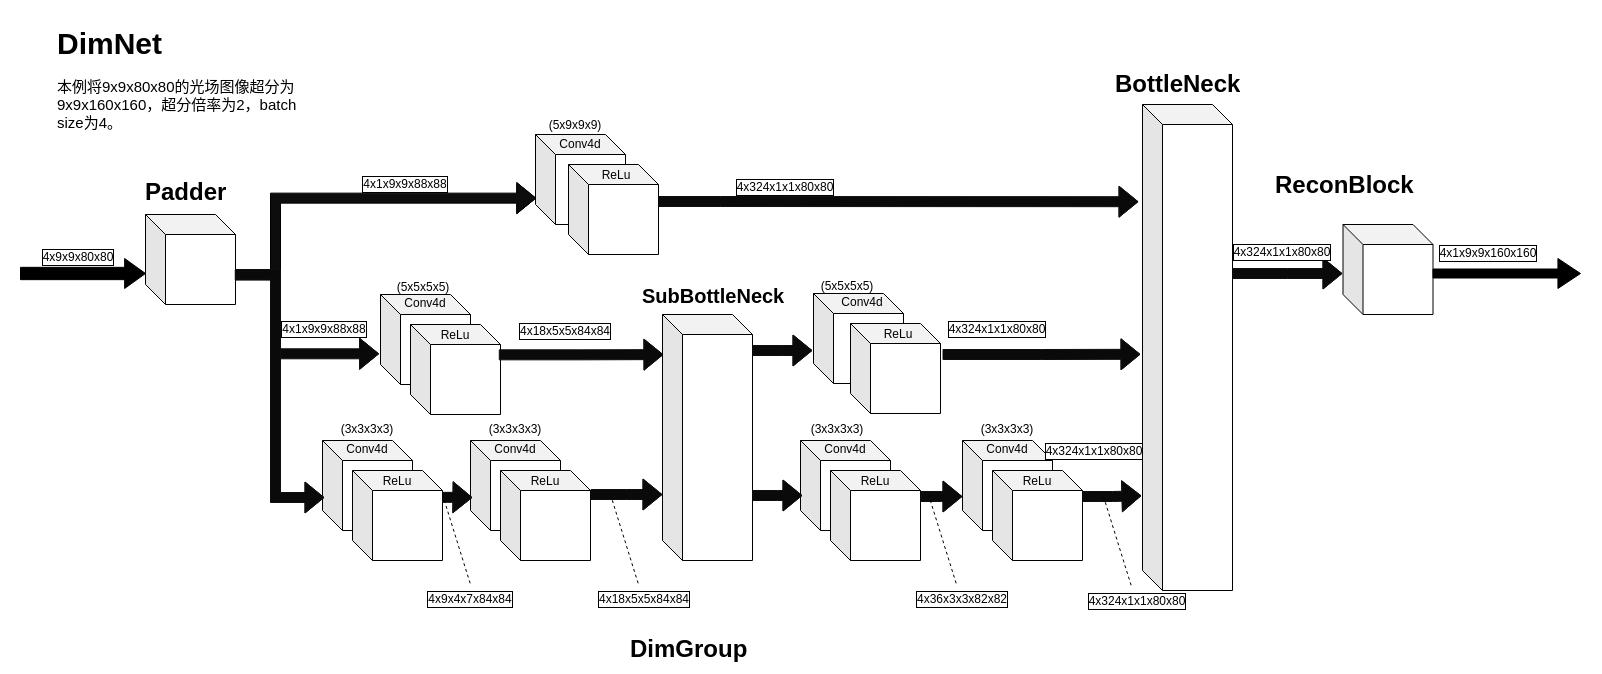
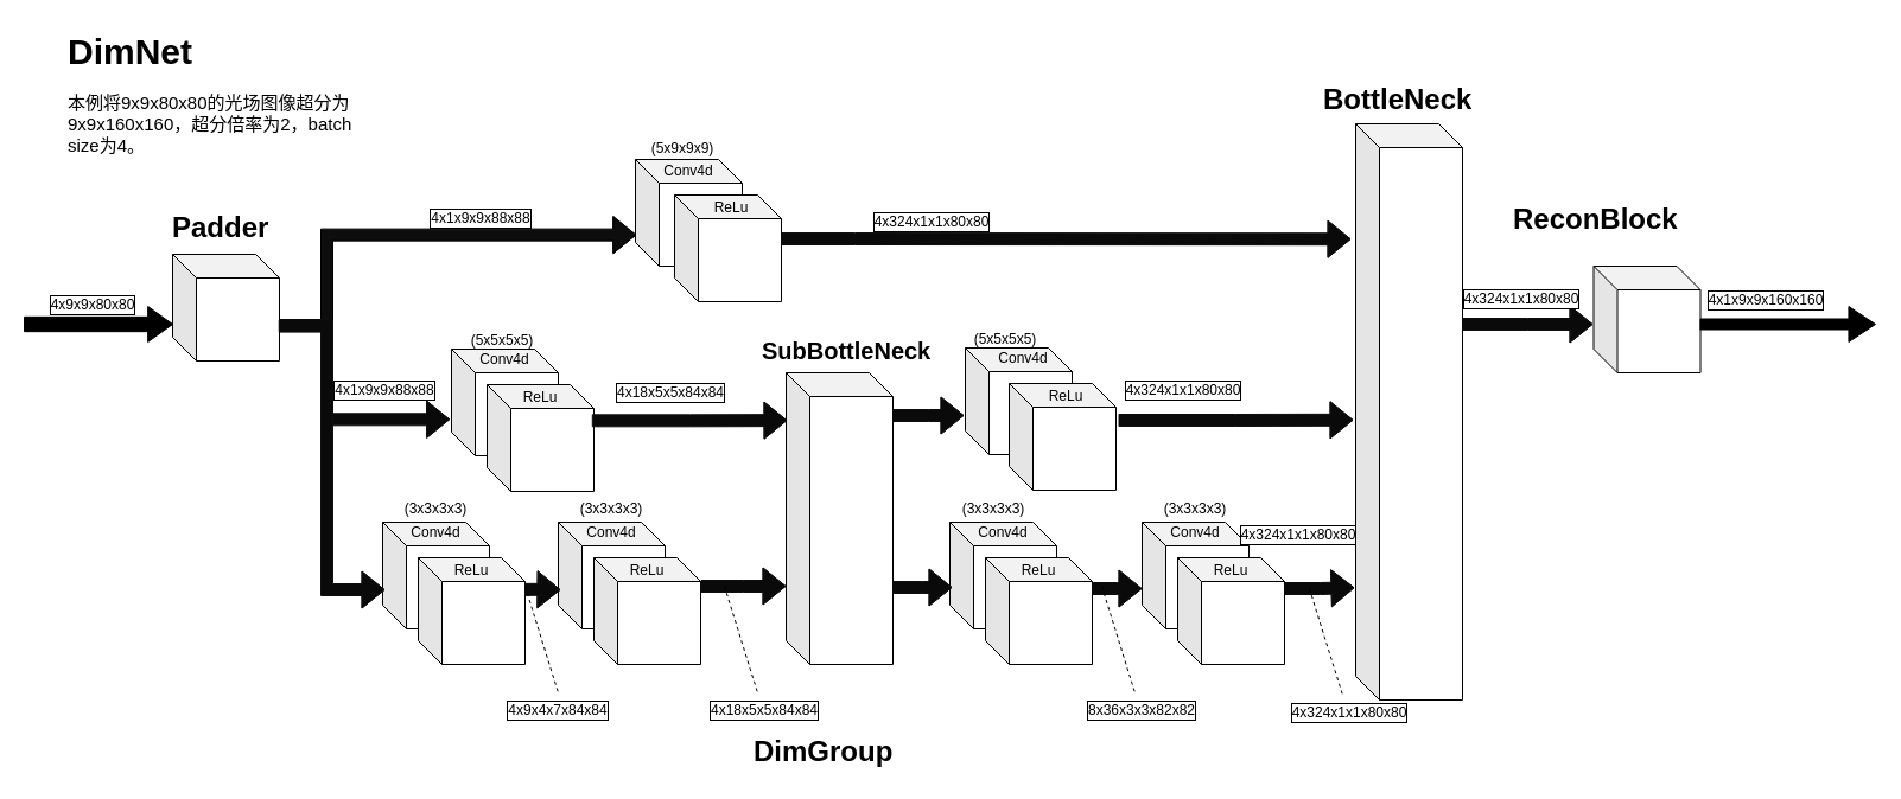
- <mxCell id="76" value="4x36x3x3x82x82" style="text;html=1;strokeColor=none;fillColor=none;align=center;verticalAlign=middle;whiteSpace=wrap;rounded=0;shadow=0;dashed=1;labelBackgroundColor=default;labelBorderColor=default;fontColor=#000000;" parent="1" vertex="1"><mxGeometry x="917" y="584" width="90" height="30" as="geometry" /></mxCell>
+ <mxCell id="76" value="8x36x3x3x82x82" style="text;html=1;strokeColor=none;fillColor=none;align=center;verticalAlign=middle;whiteSpace=wrap;rounded=0;shadow=0;dashed=1;labelBackgroundColor=default;labelBorderColor=default;fontColor=#000000;" parent="1" vertex="1"><mxGeometry x="917" y="584" width="90" height="30" as="geometry" /></mxCell>
- <mxCell id="28" value="&lt;h1&gt;DimGroup&lt;/h1&gt;" style="text;html=1;strokeColor=none;fillColor=none;spacing=5;spacingTop=-20;whiteSpace=wrap;overflow=hidden;rounded=0;shadow=0;" parent="1" vertex="1"><mxGeometry x="624.5" y="629" width="155" height="38" as="geometry" /></mxCell>
+ <mxCell id="28" value="&lt;h1&gt;DimGroup&lt;/h1&gt;" style="text;html=1;strokeColor=none;fillColor=none;spacing=5;spacingTop=-20;whiteSpace=wrap;overflow=hidden;rounded=0;shadow=0;" parent="1" vertex="1"><mxGeometry x="629.5" y="614" width="155" height="38" as="geometry" /></mxCell>
